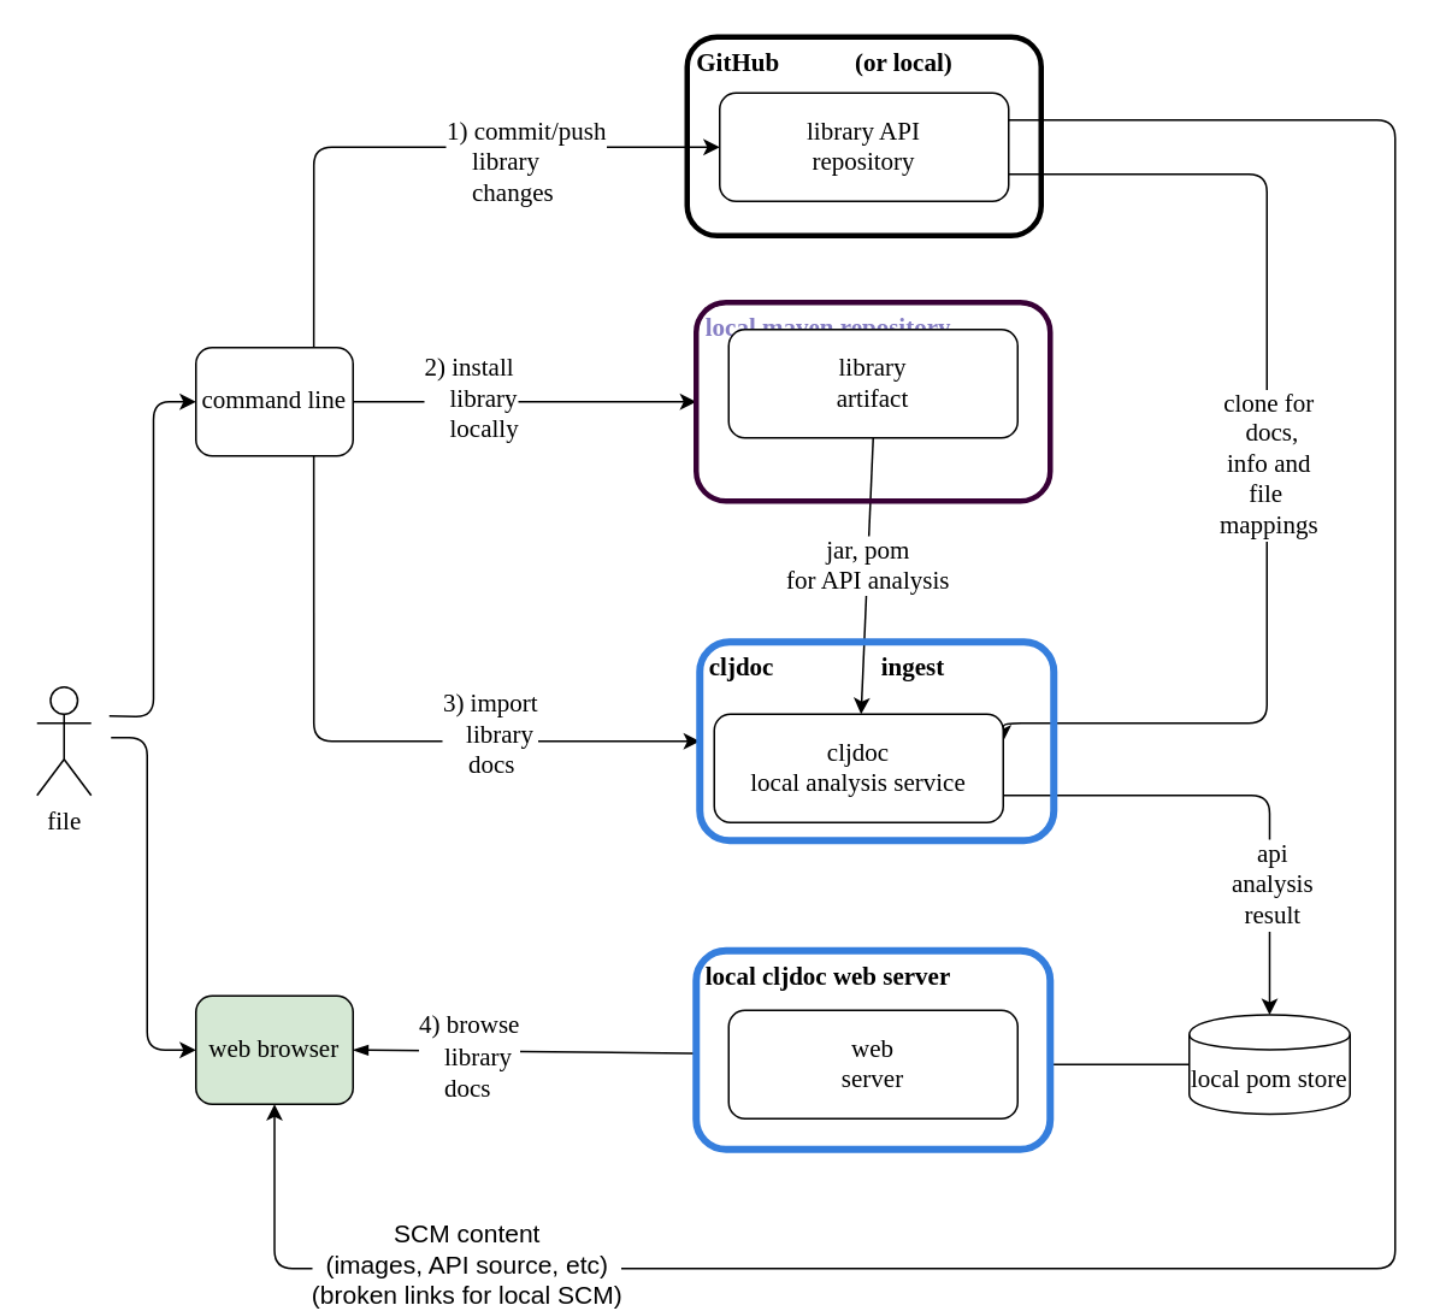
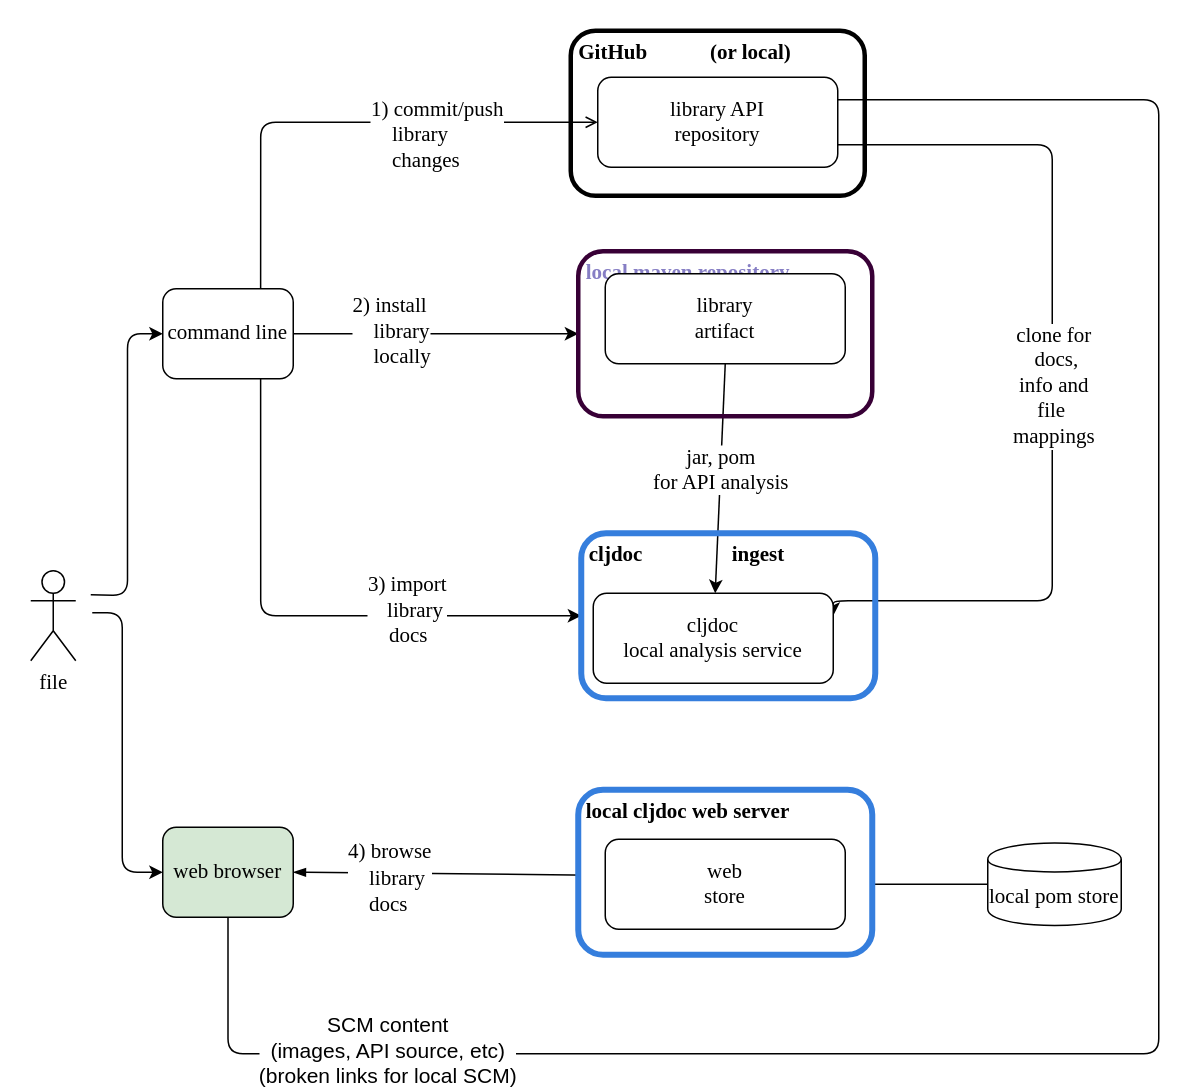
- <mxCell id="26" value="" style="endArrow=classic;html=1;exitX=0.75;exitY=0;exitDx=0;exitDy=0;entryX=0;entryY=0.5;entryDx=0;entryDy=0;edgeStyle=orthogonalEdgeStyle;" parent="1" source="18" target="30" edge="1"><mxGeometry width="50" height="50" relative="1" as="geometry"><mxPoint x="396" y="492" as="sourcePoint" /><mxPoint x="446" y="442" as="targetPoint" /></mxGeometry></mxCell>
+ <mxCell id="26" value="" style="endArrow=open;html=1;exitX=0.75;exitY=0;exitDx=0;exitDy=0;entryX=0;entryY=0.5;entryDx=0;entryDy=0;edgeStyle=orthogonalEdgeStyle;" parent="1" source="18" target="30" edge="1"><mxGeometry width="50" height="50" relative="1" as="geometry"><mxPoint x="396" y="492" as="sourcePoint" /><mxPoint x="446" y="442" as="targetPoint" /></mxGeometry></mxCell>
- <mxCell id="14" style="orthogonalLoop=1;jettySize=auto;html=1;exitX=1;exitY=0.75;exitDx=0;exitDy=0;elbow=vertical;edgeStyle=orthogonalEdgeStyle;rounded=1;" parent="1" source="32" target="8" edge="1"><mxGeometry relative="1" as="geometry" /></mxCell>
- <mxCell id="15" value="&lt;span style=&quot;font-family: &amp;#34;verdana&amp;#34; ; font-size: 14px ; text-align: left&quot;&gt;api&lt;/span&gt;&lt;br style=&quot;font-family: &amp;#34;verdana&amp;#34; ; font-size: 14px ; text-align: left&quot;&gt;&lt;span style=&quot;font-family: &amp;#34;verdana&amp;#34; ; font-size: 14px ; text-align: left&quot;&gt;analysis&lt;/span&gt;&lt;br style=&quot;font-family: &amp;#34;verdana&amp;#34; ; font-size: 14px ; text-align: left&quot;&gt;&lt;span style=&quot;font-family: &amp;#34;verdana&amp;#34; ; font-size: 14px ; text-align: left&quot;&gt;result&lt;/span&gt;" style="edgeLabel;html=1;align=center;verticalAlign=middle;resizable=0;points=[];" parent="14" vertex="1" connectable="0"><mxGeometry x="0.095" y="-1" relative="1" as="geometry"><mxPoint x="1" y="48.5" as="offset" /></mxGeometry></mxCell>
- <mxCell id="35" value="web&lt;br&gt;server" style="rounded=1;whiteSpace=wrap;html=1;fontFamily=Verdana;fontSize=14;" parent="33" vertex="1"><mxGeometry x="18" y="33" width="160" height="60" as="geometry" /></mxCell>
+ <mxCell id="35" value="web&lt;br&gt;store" style="rounded=1;whiteSpace=wrap;html=1;fontFamily=Verdana;fontSize=14;" parent="33" vertex="1"><mxGeometry x="18" y="33" width="160" height="60" as="geometry" /></mxCell>
- <mxCell id="10" value="" style="endArrow=classic;html=1;fontFamily=Verdana;fontSize=14;exitX=1;exitY=0.25;exitDx=0;exitDy=0;entryX=0.5;entryY=1;entryDx=0;entryDy=0;edgeStyle=orthogonalEdgeStyle;" parent="1" source="30" target="19" edge="1"><mxGeometry width="50" height="50" relative="1" as="geometry"><mxPoint x="26" y="875" as="sourcePoint" /><mxPoint x="76" y="565" as="targetPoint" /><Array as="points"><mxPoint x="772" y="66" /><mxPoint x="772" y="702" /><mxPoint x="152" y="702" /></Array></mxGeometry></mxCell>
+ <mxCell id="10" value="" style="endArrow=none;html=1;fontFamily=Verdana;fontSize=14;exitX=1;exitY=0.25;exitDx=0;exitDy=0;entryX=0.5;entryY=1;entryDx=0;entryDy=0;edgeStyle=orthogonalEdgeStyle;" parent="1" source="30" target="19" edge="1"><mxGeometry width="50" height="50" relative="1" as="geometry"><mxPoint x="26" y="875" as="sourcePoint" /><mxPoint x="76" y="565" as="targetPoint" /><Array as="points"><mxPoint x="772" y="66" /><mxPoint x="772" y="702" /><mxPoint x="152" y="702" /></Array></mxGeometry></mxCell>
